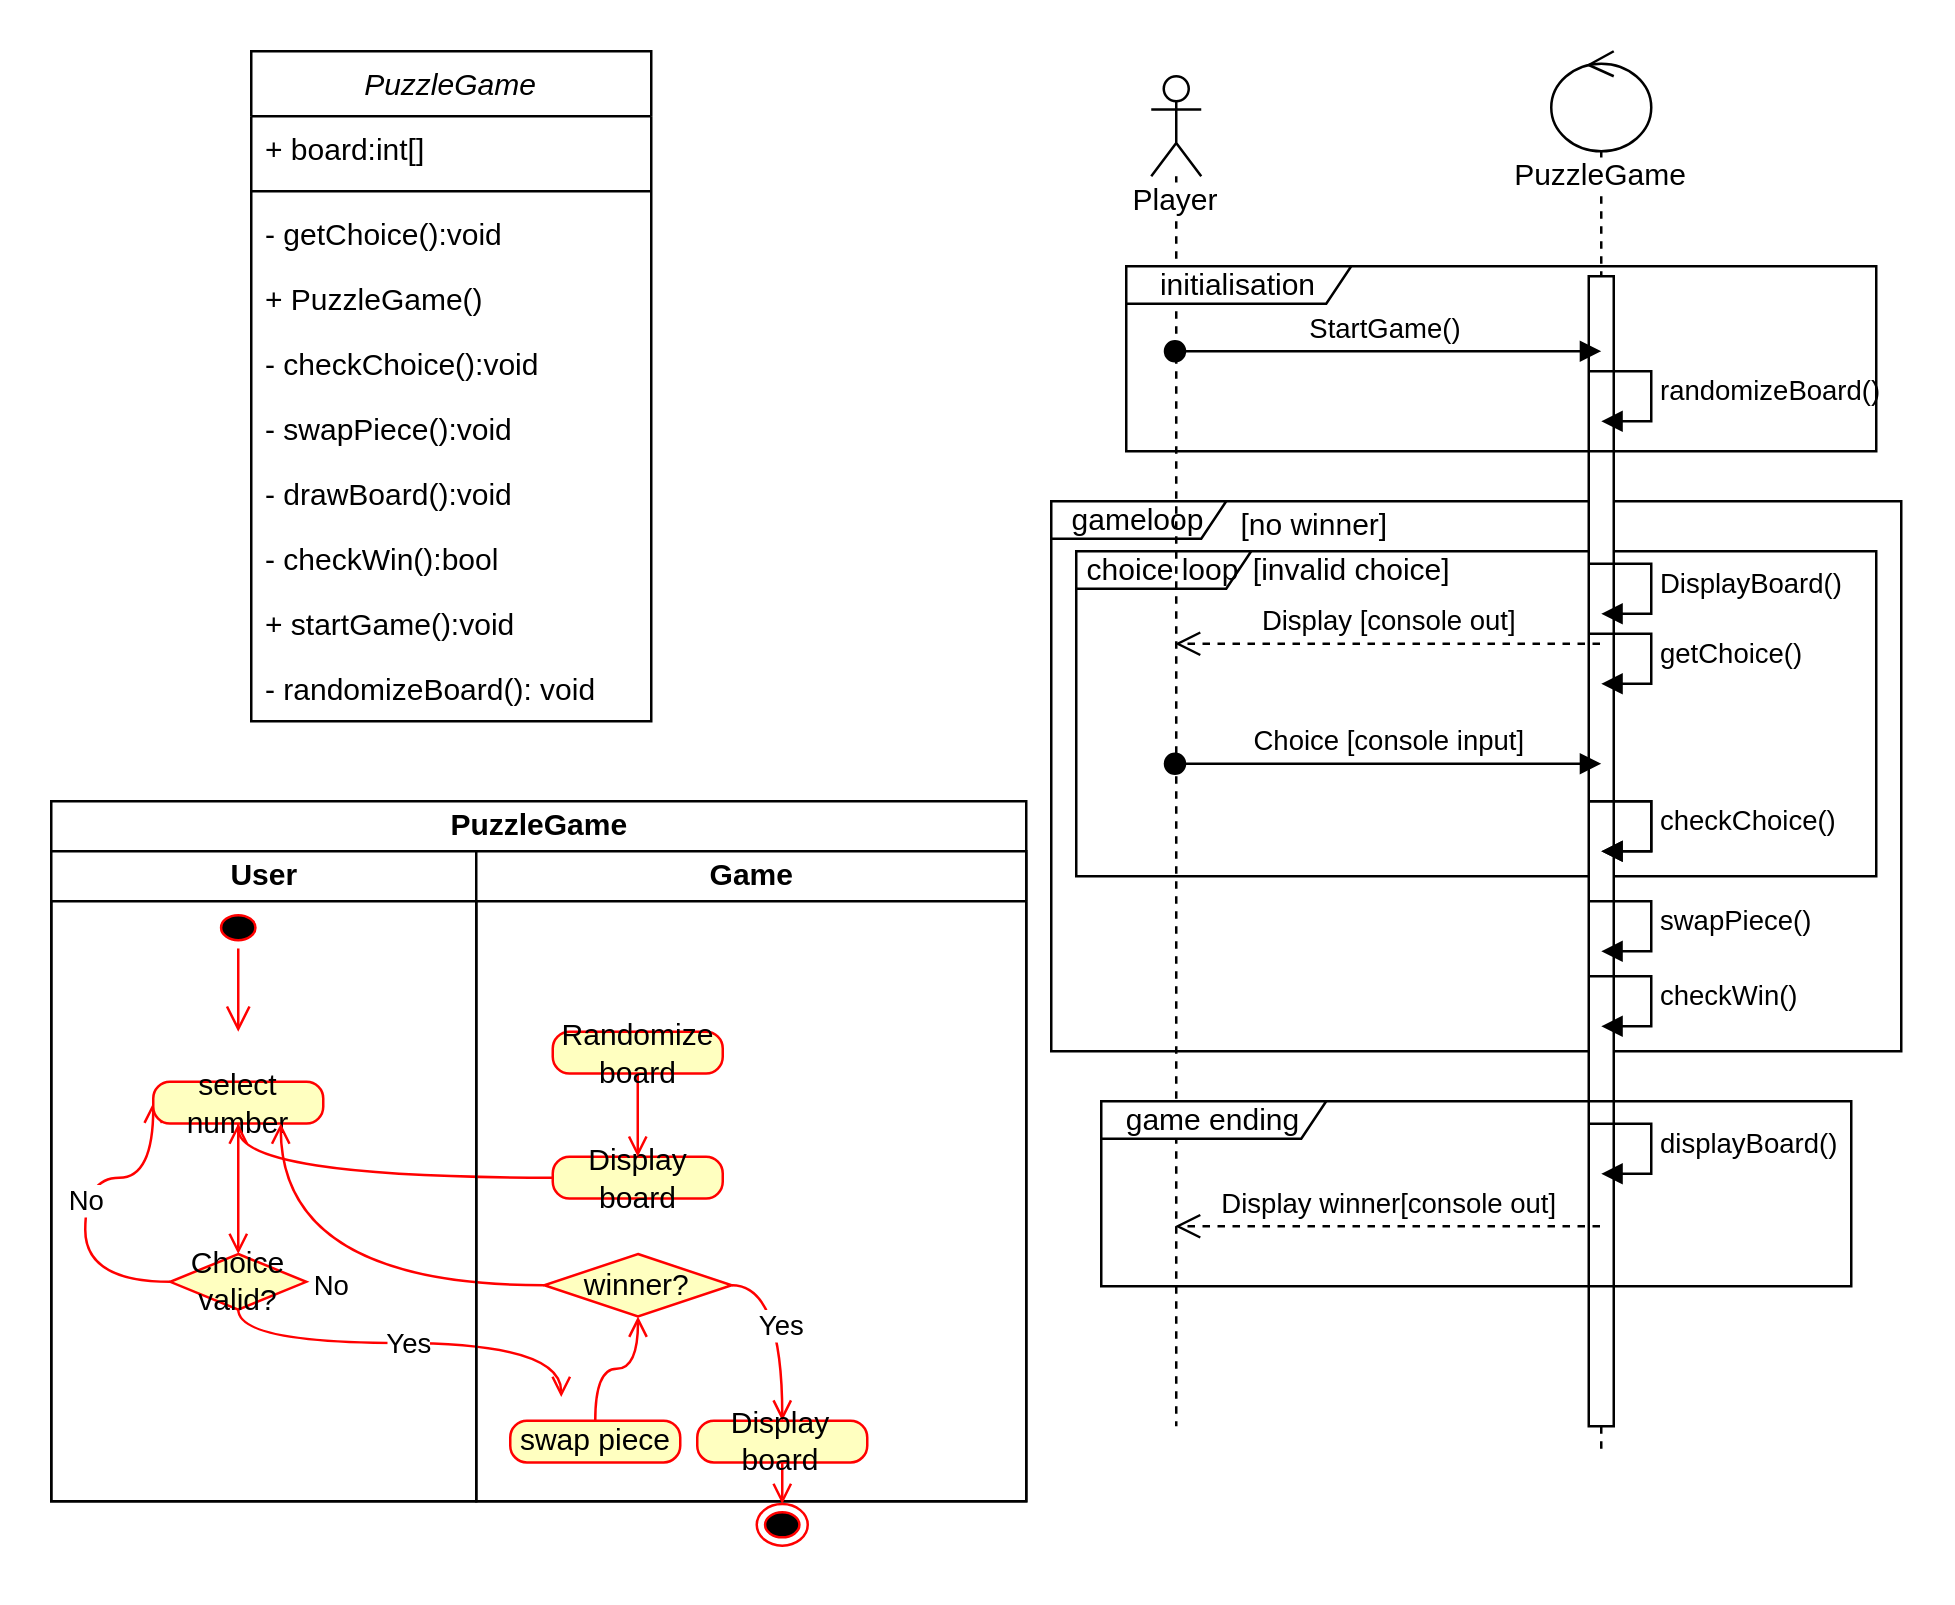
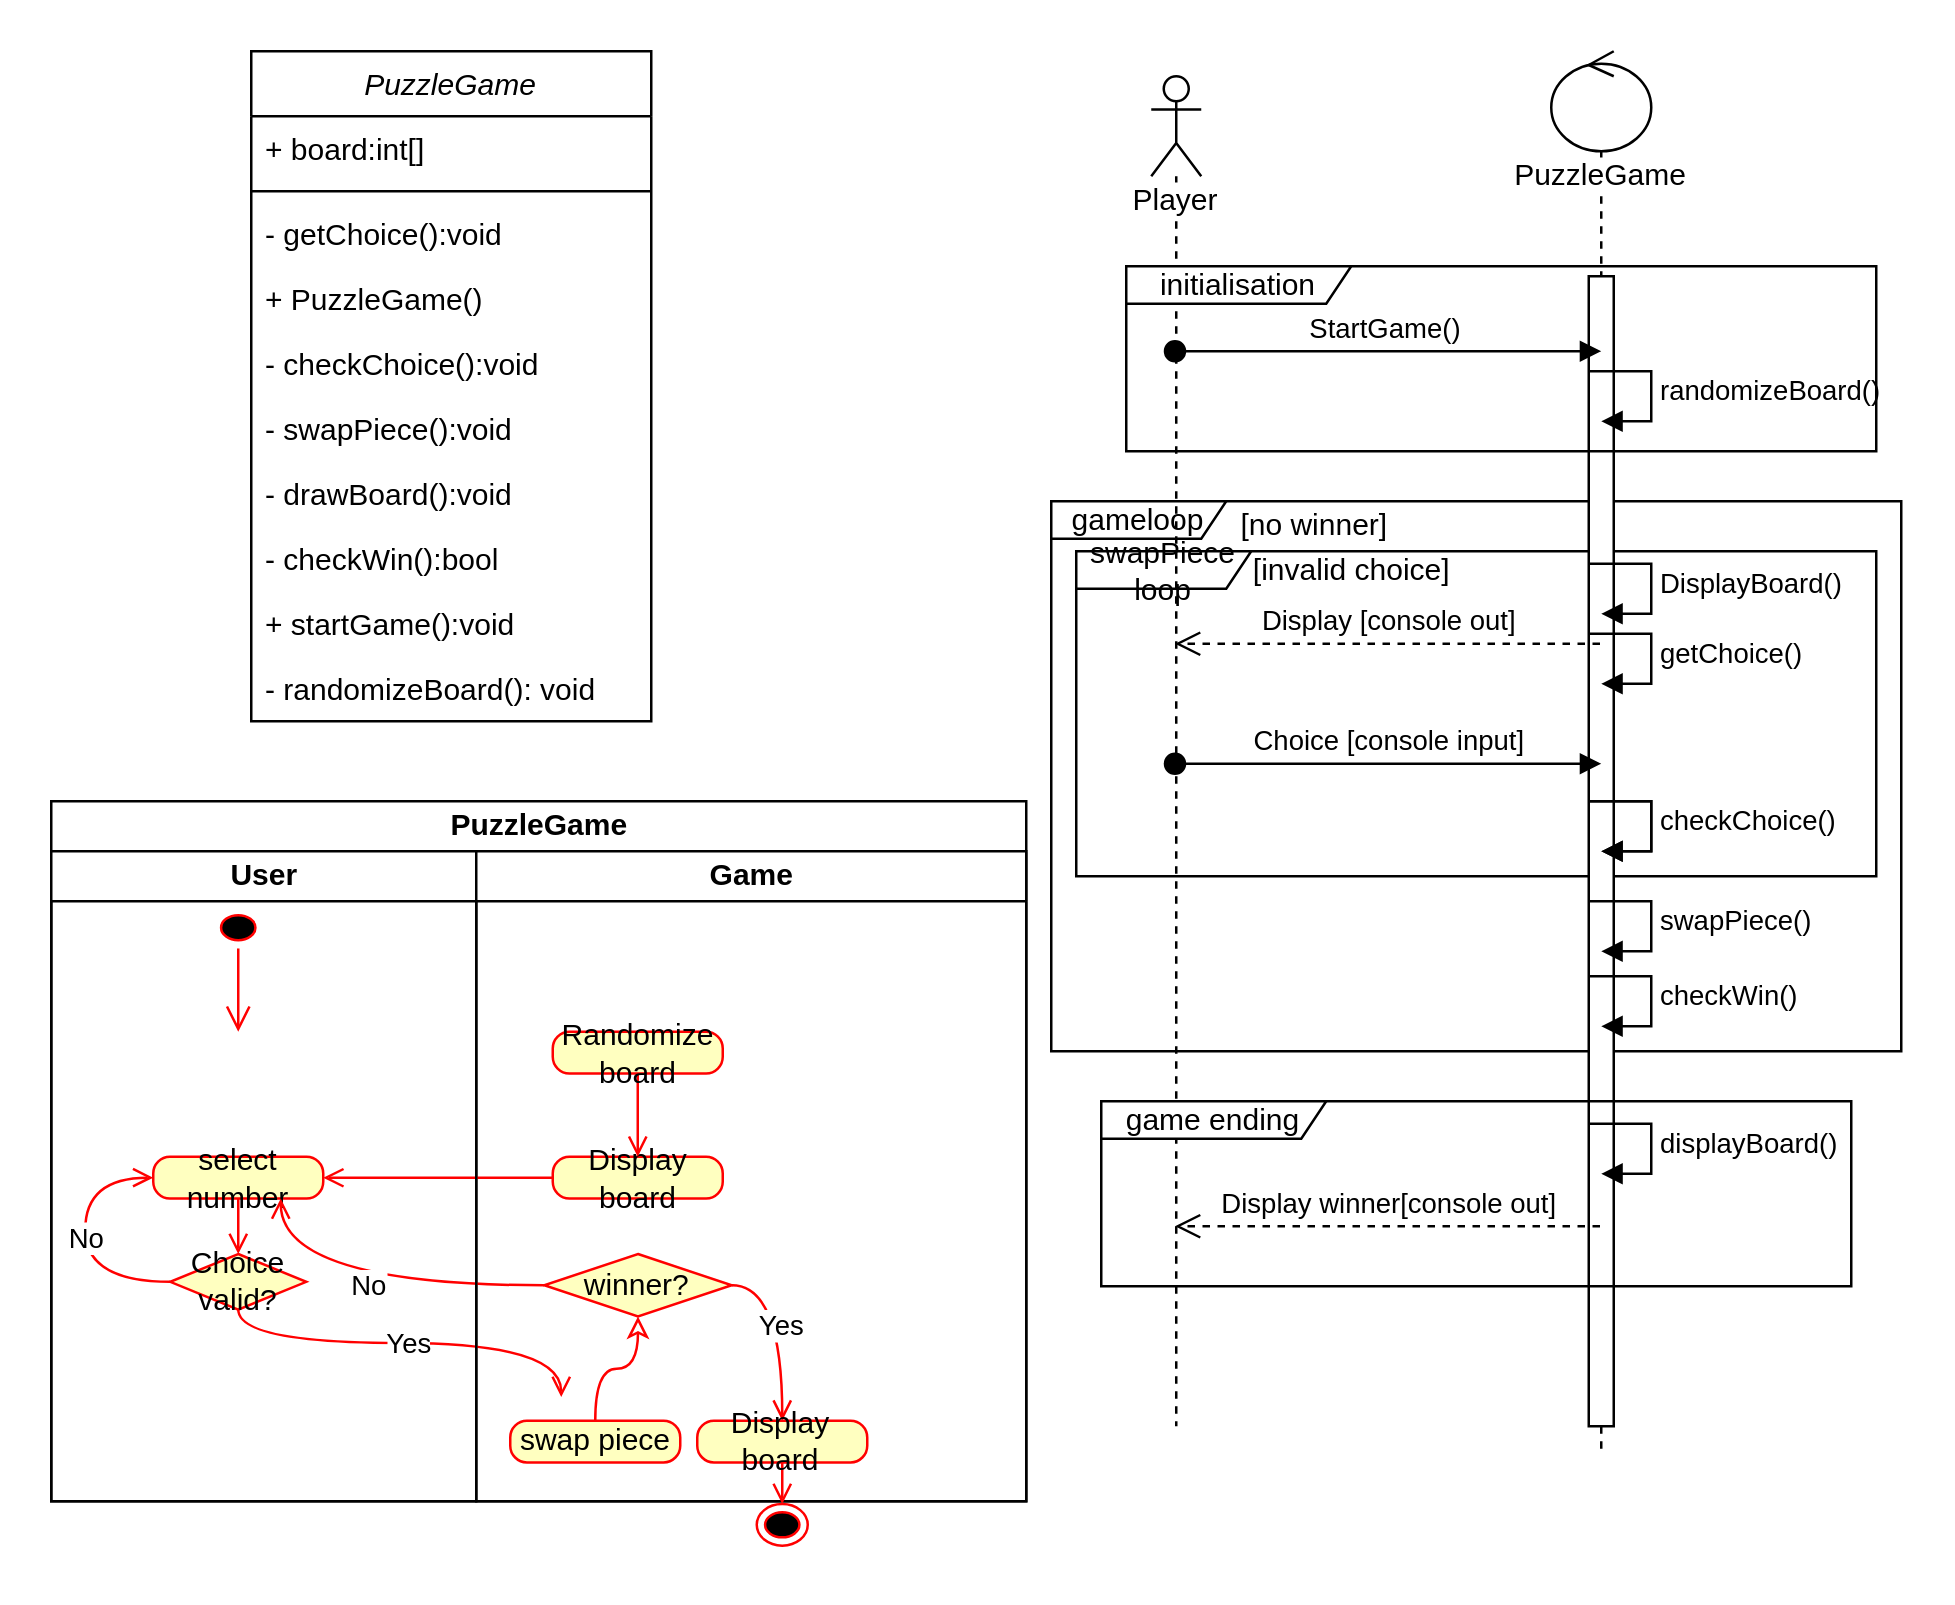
- <mxCell id="3" value="choice loop" style="shape=umlFrame;whiteSpace=wrap;html=1;width=70;height=15;" parent="1" vertex="1"><mxGeometry x="430" y="220" width="320" height="130" as="geometry" /></mxCell>
+ <mxCell id="3" value="swapPiece loop" style="shape=umlFrame;whiteSpace=wrap;html=1;width=70;height=15;" parent="1" vertex="1"><mxGeometry x="430" y="220" width="320" height="130" as="geometry" /></mxCell>
- <mxCell id="15" value="select number" style="rounded=1;whiteSpace=wrap;html=1;arcSize=40;fontColor=#000000;fillColor=#ffffc0;strokeColor=#ff0000;" parent="10" vertex="1"><mxGeometry x="40.8" y="92.222" width="68" height="16.667" as="geometry" /></mxCell>
+ <mxCell id="15" value="select number" style="rounded=1;whiteSpace=wrap;html=1;arcSize=40;fontColor=#000000;fillColor=#ffffc0;strokeColor=#ff0000;" parent="10" vertex="1"><mxGeometry x="40.8" y="122.222" width="68" height="16.667" as="geometry" /></mxCell>
- <mxCell id="21" style="edgeStyle=orthogonalEdgeStyle;curved=1;rounded=0;orthogonalLoop=1;jettySize=auto;html=1;exitX=0.5;exitY=0;exitDx=0;exitDy=0;entryX=0.5;entryY=1;entryDx=0;entryDy=0;endArrow=open;endFill=0;strokeColor=#FF0000;" parent="20" source="22" target="25" edge="1"><mxGeometry relative="1" as="geometry" /></mxCell>
+ <mxCell id="21" style="edgeStyle=orthogonalEdgeStyle;curved=1;rounded=0;orthogonalLoop=1;jettySize=auto;html=1;exitX=0.5;exitY=0;exitDx=0;exitDy=0;entryX=0.5;entryY=1;entryDx=0;entryDy=0;endArrow=classic;endFill=0;strokeColor=#FF0000;" parent="20" source="22" target="25" edge="1"><mxGeometry relative="1" as="geometry" /></mxCell>
